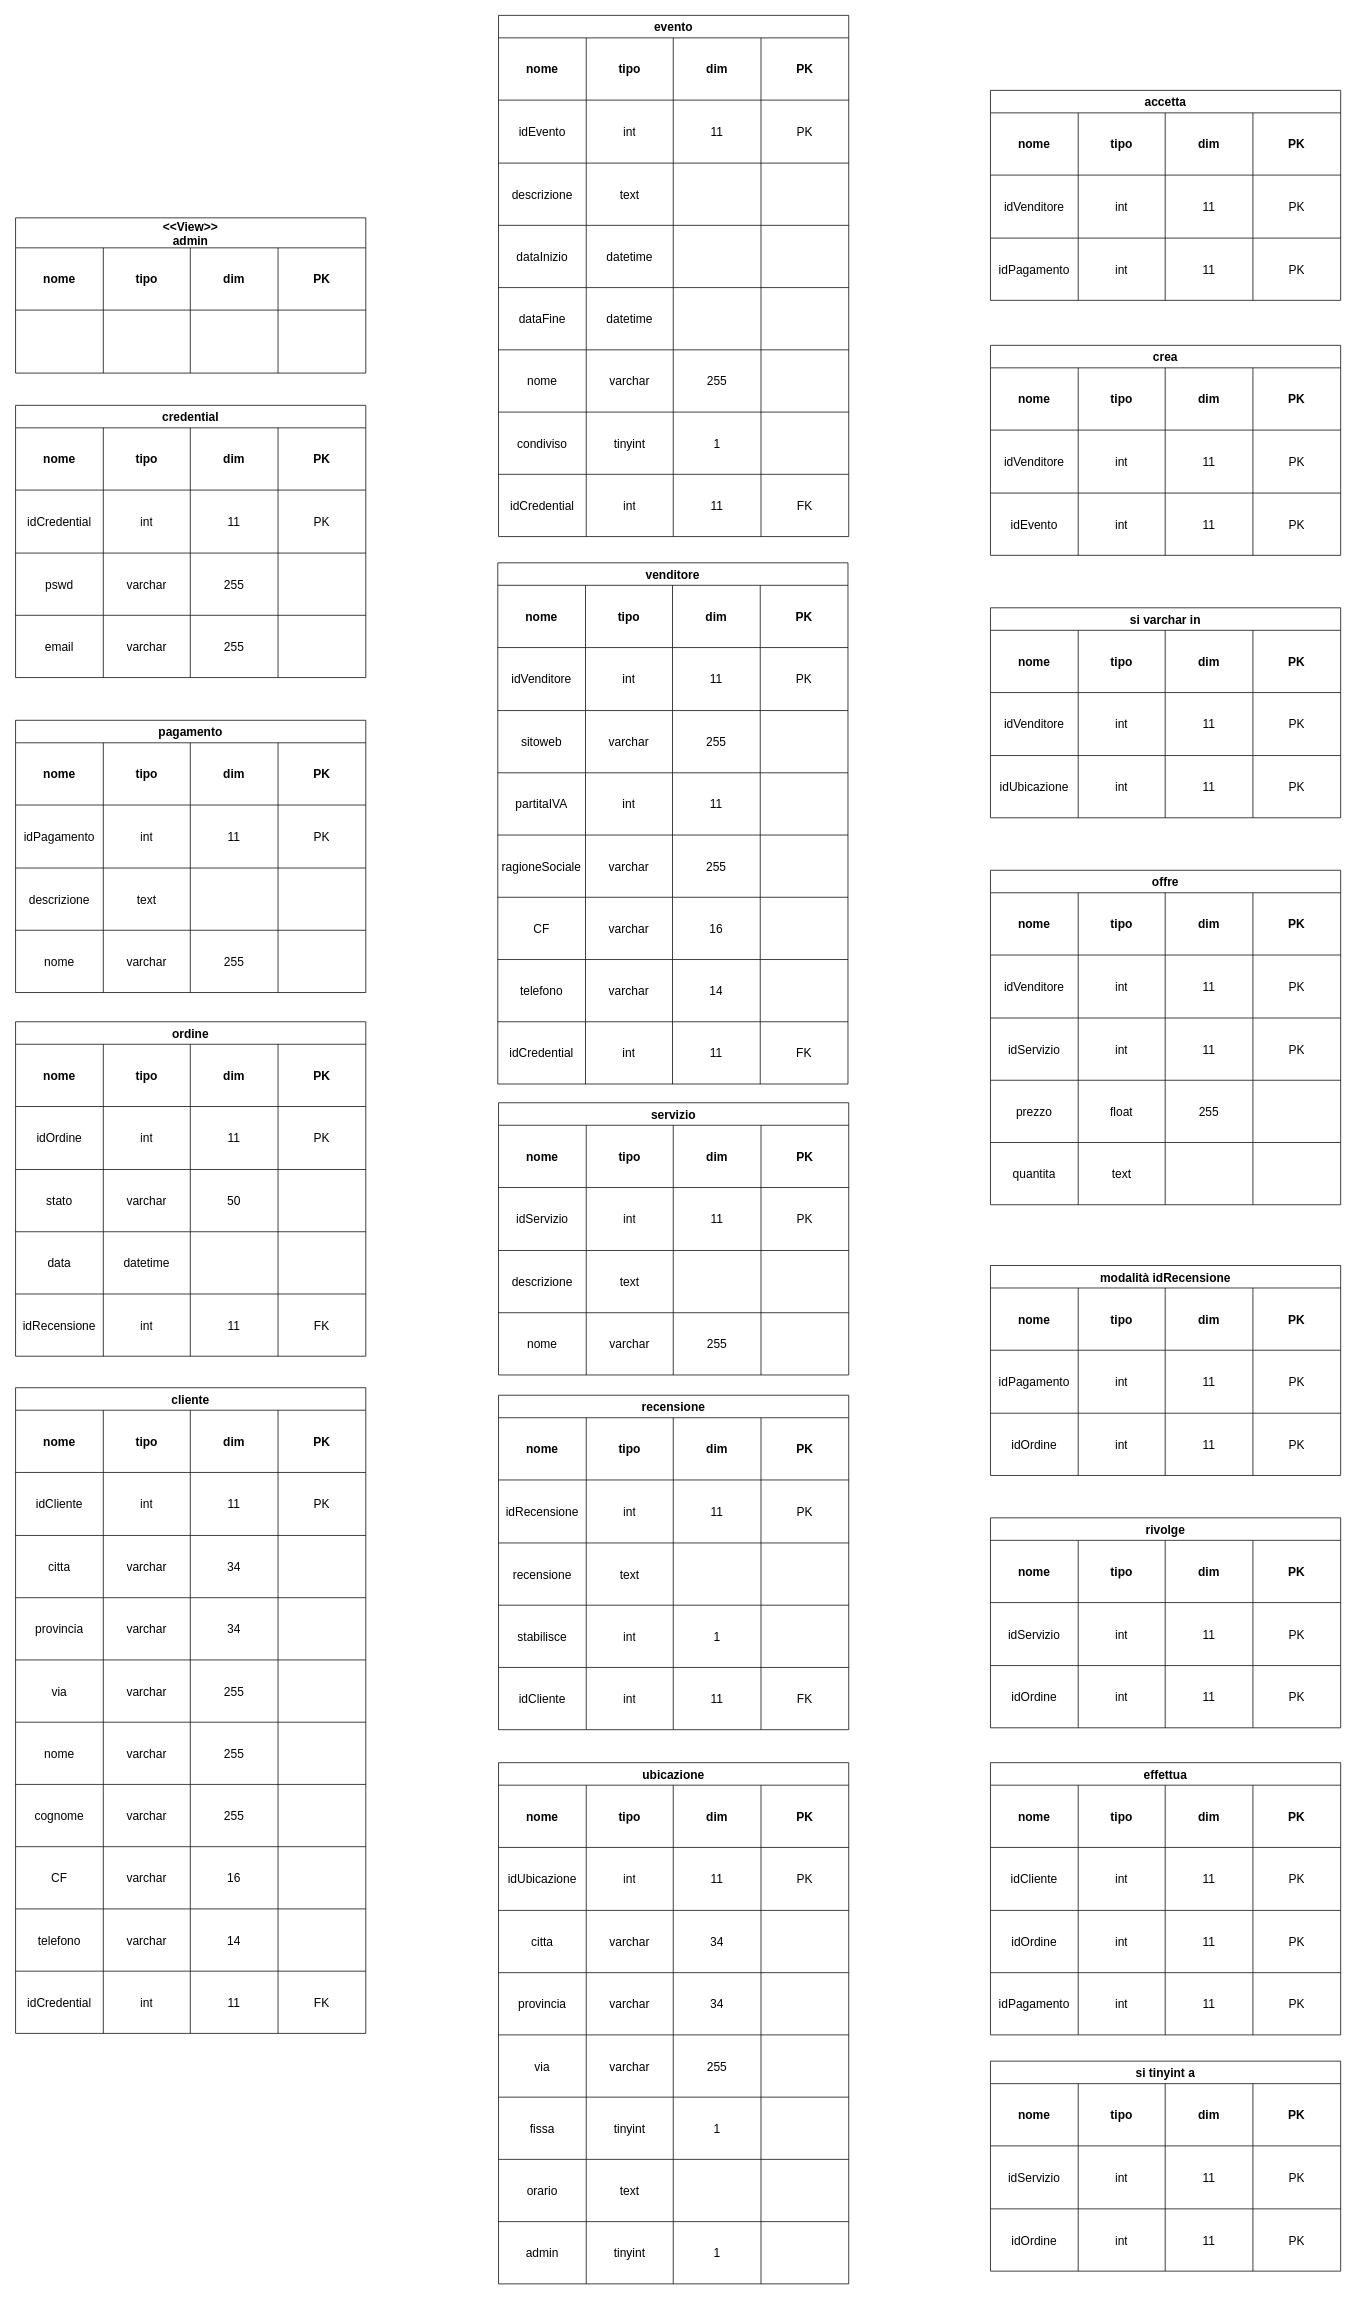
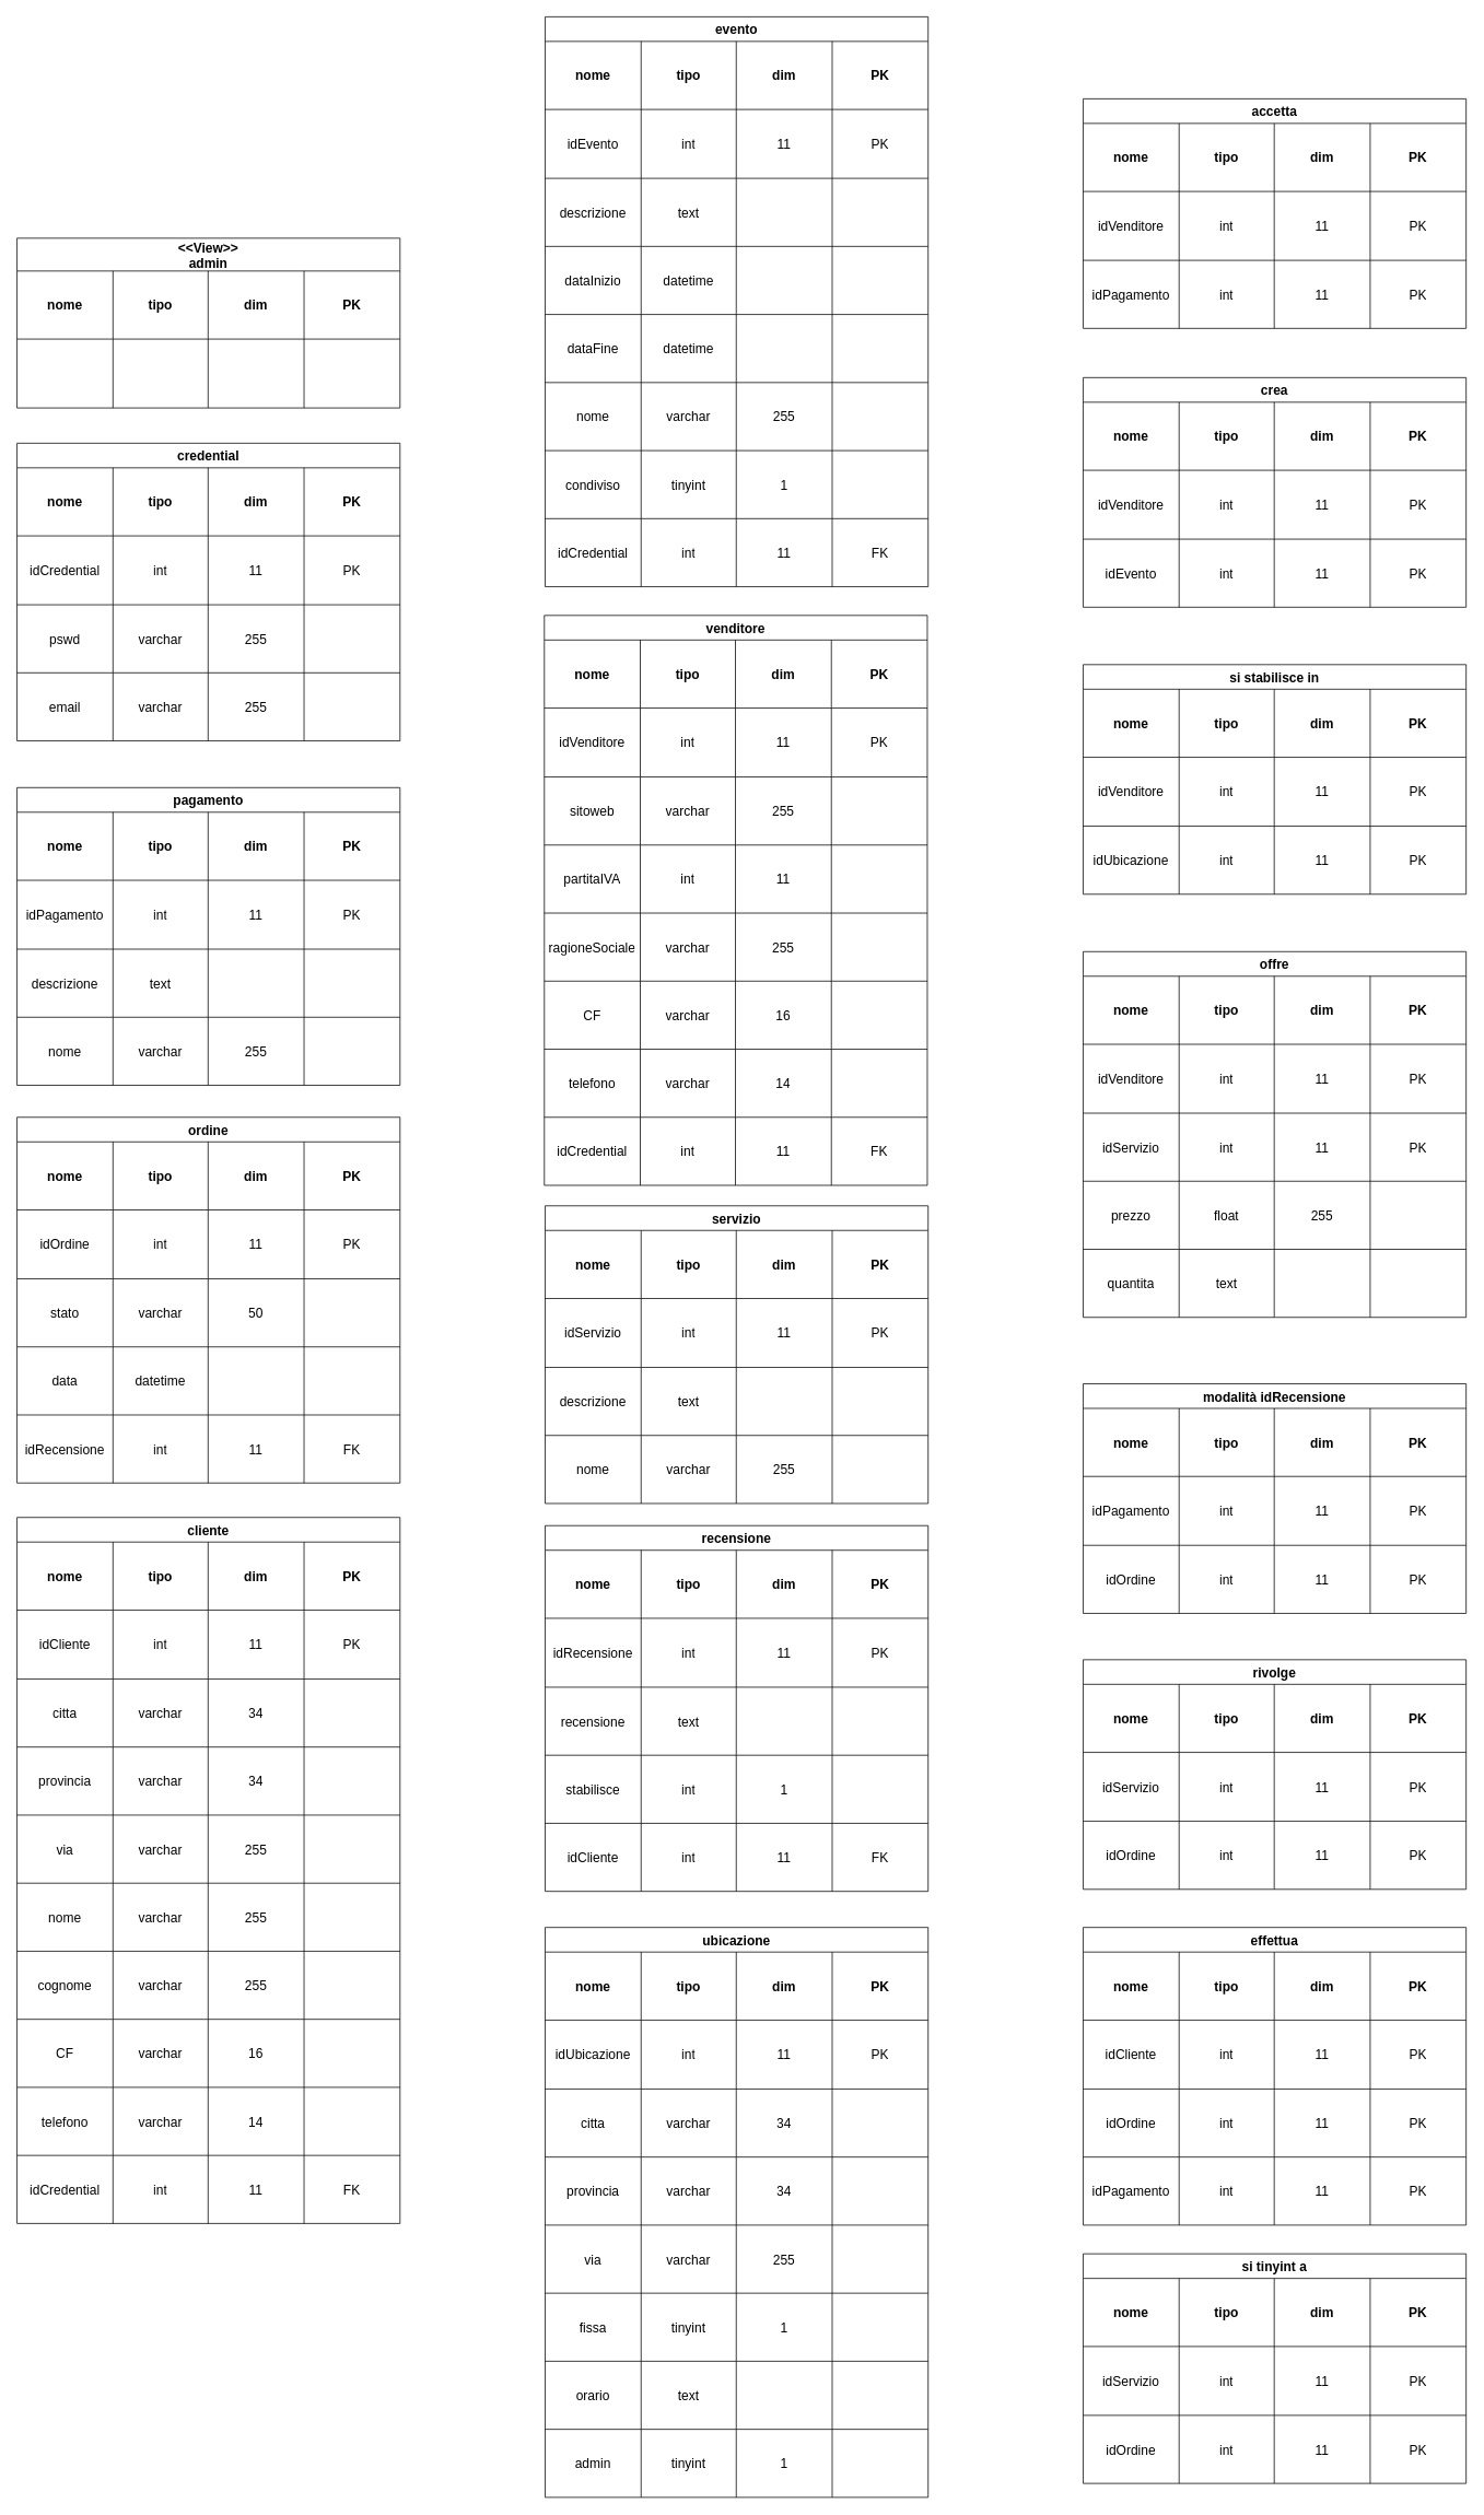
- <mxCell id="334" value="si varchar in" style="shape=table;startSize=30;container=1;collapsible=0;childLayout=tableLayout;strokeColor=default;fontSize=16;fontStyle=1" parent="1" vertex="1"><mxGeometry x="1320" y="810" width="467" height="280" as="geometry" /></mxCell>
+ <mxCell id="334" value="si stabilisce in" style="shape=table;startSize=30;container=1;collapsible=0;childLayout=tableLayout;strokeColor=default;fontSize=16;fontStyle=1" parent="1" vertex="1"><mxGeometry x="1320" y="810" width="467" height="280" as="geometry" /></mxCell>
